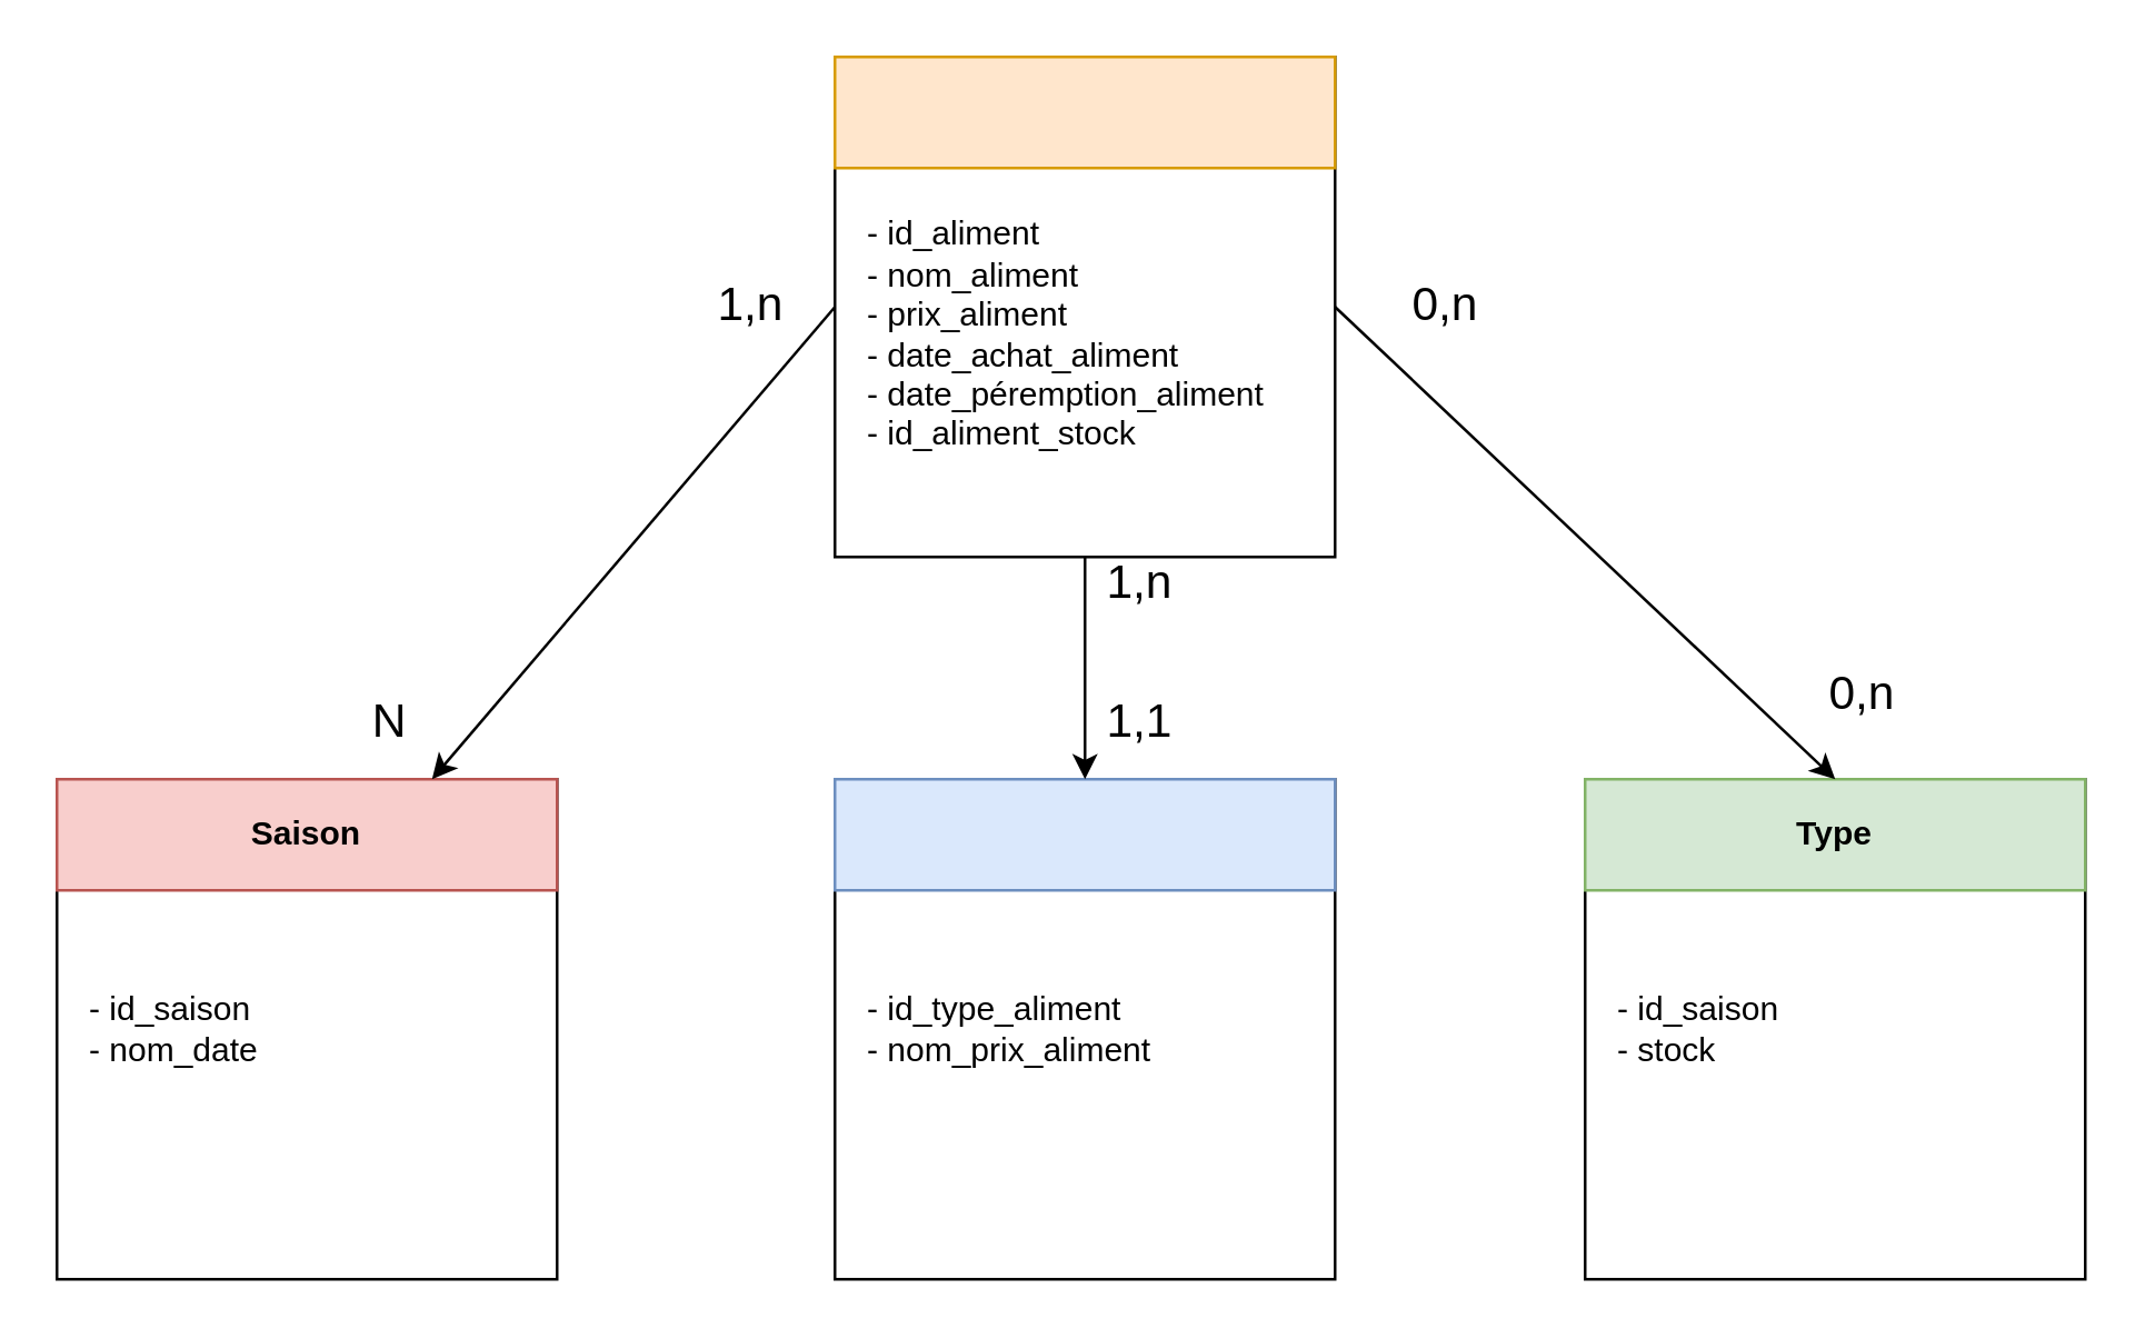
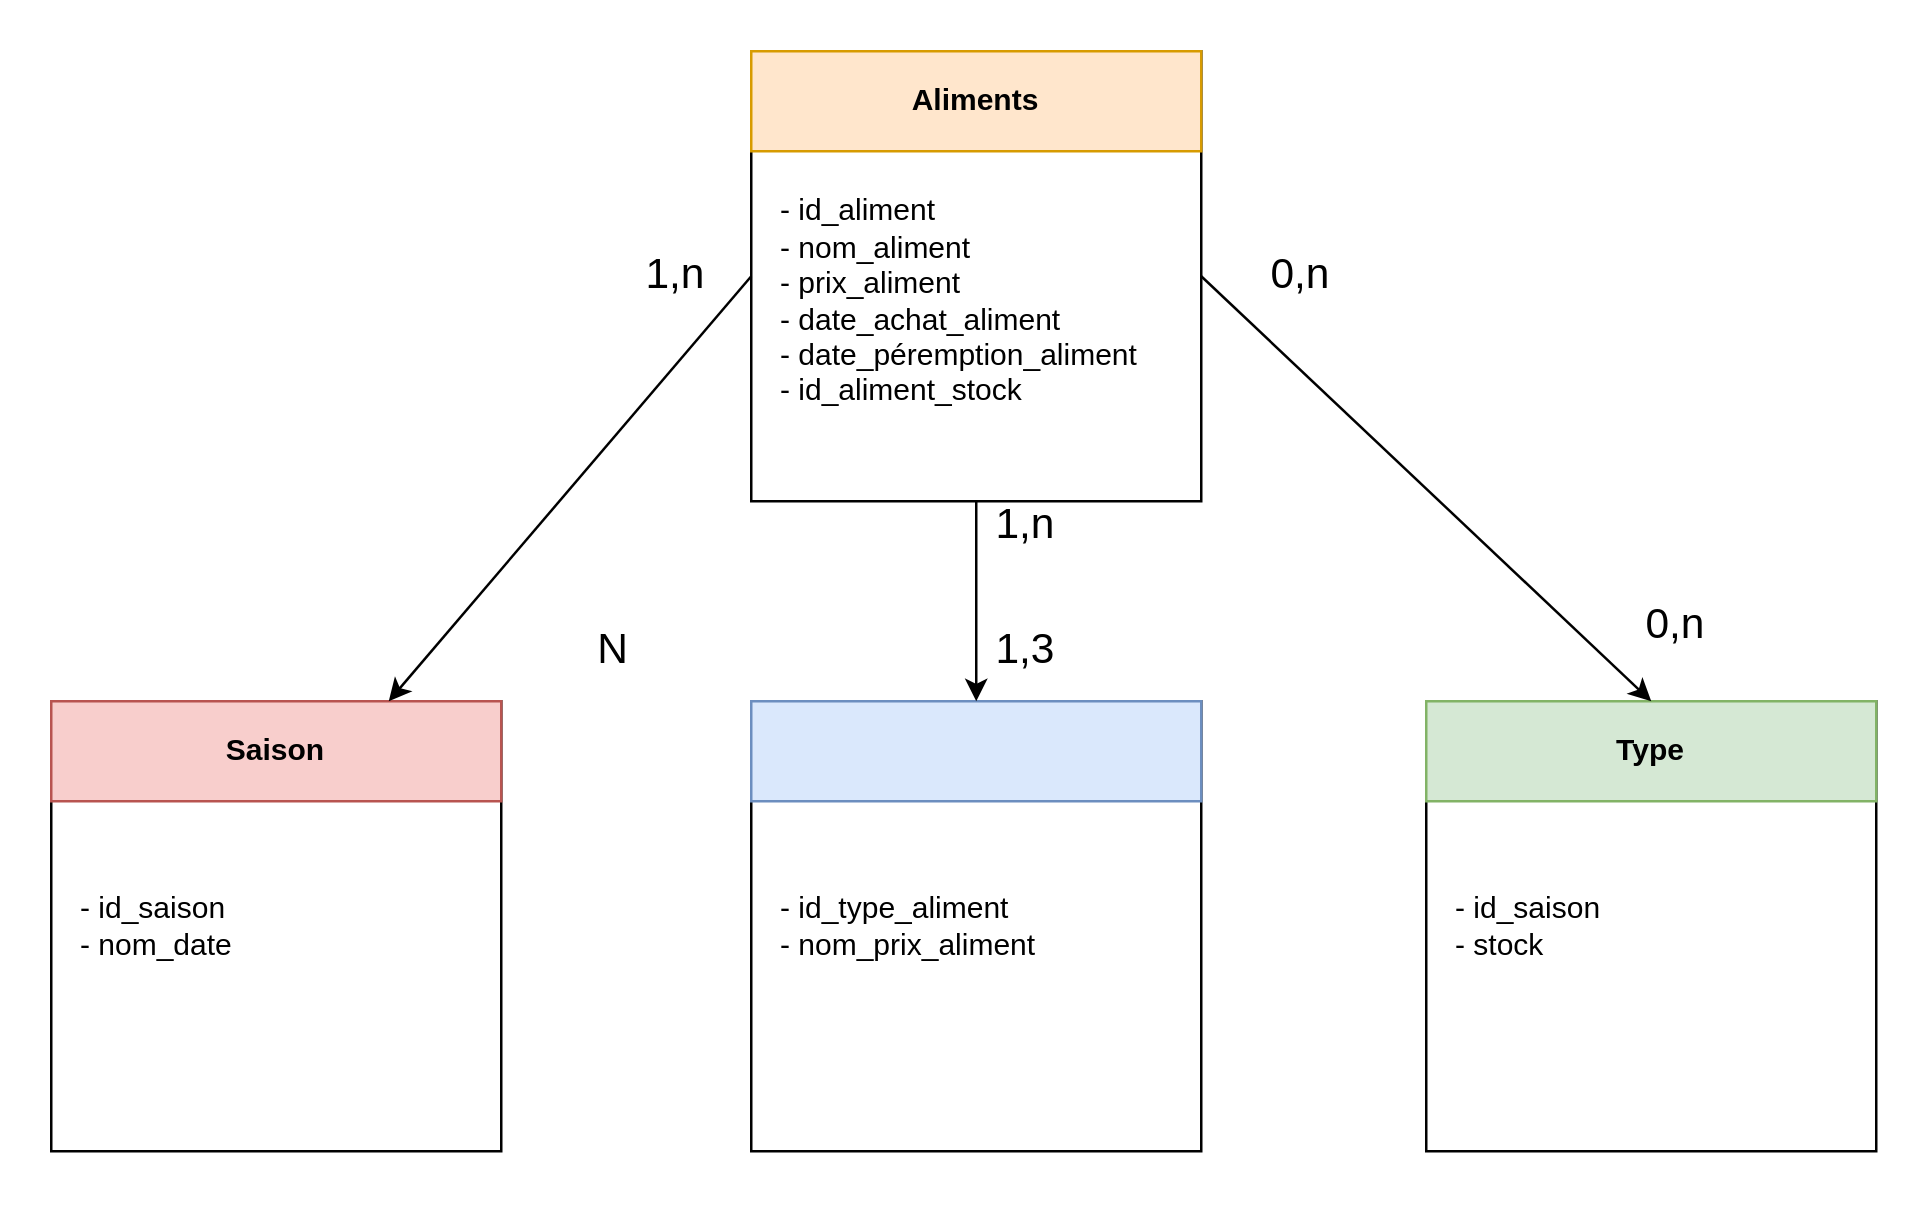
+ <mxCell id="4" value="Aliments" style="text;html=1;strokeColor=none;fillColor=none;align=center;verticalAlign=middle;whiteSpace=wrap;rounded=0;fontStyle=1" vertex="1" parent="1"><mxGeometry x="370" y="30" width="40" height="20" as="geometry" /></mxCell>
- <mxCell id="25" value="N" style="text;html=1;strokeColor=none;fillColor=none;align=center;verticalAlign=middle;whiteSpace=wrap;rounded=0;fontSize=17;" vertex="1" parent="1"><mxGeometry x="120" y="250" width="40" height="20" as="geometry" /></mxCell>
+ <mxCell id="25" value="N" style="text;html=1;strokeColor=none;fillColor=none;align=center;verticalAlign=middle;whiteSpace=wrap;rounded=0;fontSize=17;" vertex="1" parent="1"><mxGeometry x="225" y="250" width="40" height="20" as="geometry" /></mxCell>
- <mxCell id="23" value="1,1" style="text;html=1;strokeColor=none;fillColor=none;align=center;verticalAlign=middle;whiteSpace=wrap;rounded=0;fontSize=17;" vertex="1" parent="1"><mxGeometry x="390" y="250" width="40" height="20" as="geometry" /></mxCell>
+ <mxCell id="23" value="1,3" style="text;html=1;strokeColor=none;fillColor=none;align=center;verticalAlign=middle;whiteSpace=wrap;rounded=0;fontSize=17;" vertex="1" parent="1"><mxGeometry x="390" y="250" width="40" height="20" as="geometry" /></mxCell>
